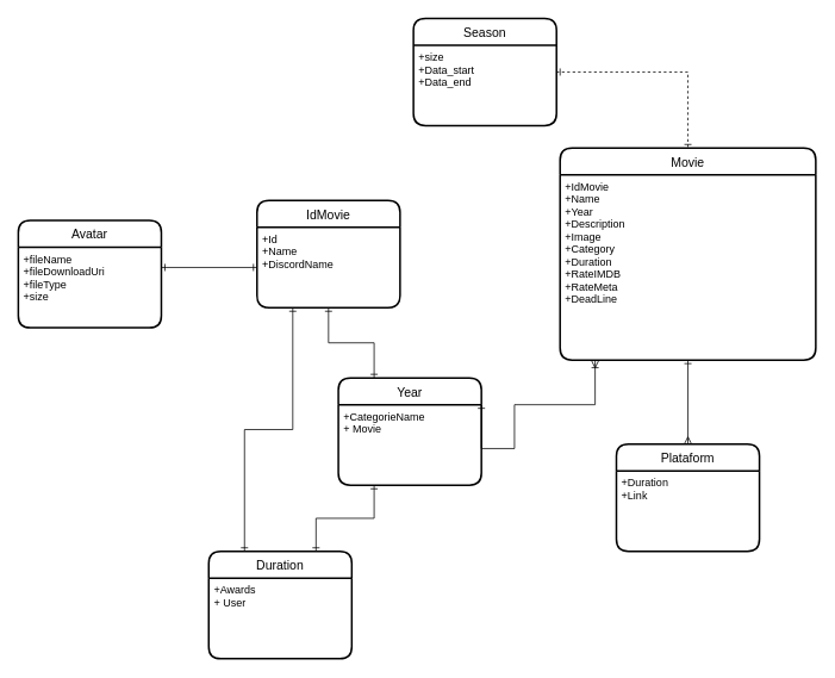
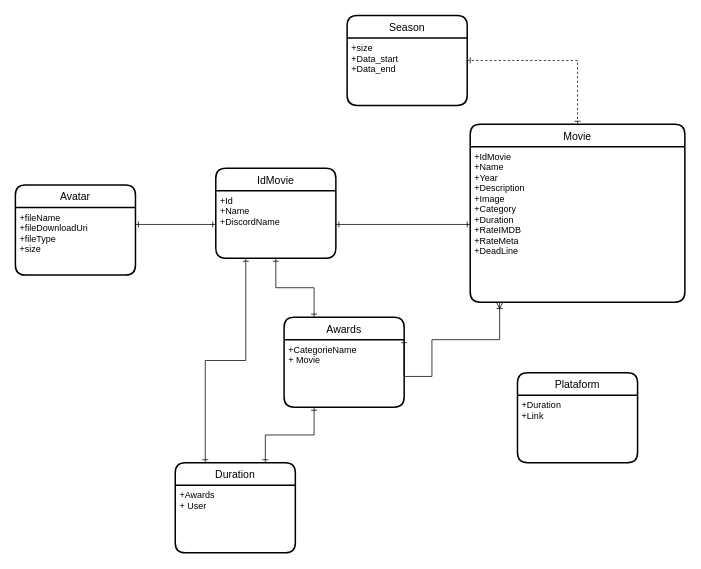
+ <mxCell id="14" style="edgeStyle=orthogonalEdgeStyle;rounded=0;orthogonalLoop=1;jettySize=auto;html=1;exitX=1;exitY=0.5;exitDx=0;exitDy=0;entryX=0;entryY=0.5;entryDx=0;entryDy=0;startArrow=ERone;startFill=0;endArrow=ERone;endFill=0;" parent="1" source="3" target="5" edge="1"><mxGeometry relative="1" as="geometry" /></mxCell>
- <mxCell id="9" value="Year" style="swimlane;childLayout=stackLayout;horizontal=1;startSize=30;horizontalStack=0;rounded=1;fontSize=14;fontStyle=0;strokeWidth=2;resizeParent=0;resizeLast=1;shadow=0;dashed=0;align=center;" parent="1" vertex="1"><mxGeometry x="378" y="422" width="160" height="120" as="geometry" /></mxCell>
+ <mxCell id="9" value="Awards" style="swimlane;childLayout=stackLayout;horizontal=1;startSize=30;horizontalStack=0;rounded=1;fontSize=14;fontStyle=0;strokeWidth=2;resizeParent=0;resizeLast=1;shadow=0;dashed=0;align=center;" parent="1" vertex="1"><mxGeometry x="378" y="422" width="160" height="120" as="geometry" /></mxCell>
- <mxCell id="6" style="edgeStyle=orthogonalEdgeStyle;rounded=0;orthogonalLoop=1;jettySize=auto;html=1;exitX=0.5;exitY=0;exitDx=0;exitDy=0;entryX=0.5;entryY=1;entryDx=0;entryDy=0;startArrow=ERmany;startFill=0;endArrow=ERone;endFill=0;" parent="1" source="7" target="5" edge="1"><mxGeometry relative="1" as="geometry" /></mxCell>
